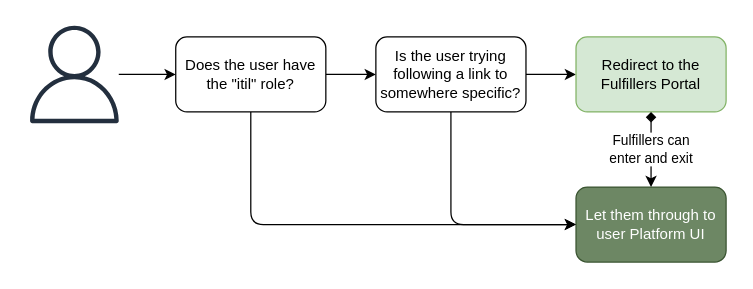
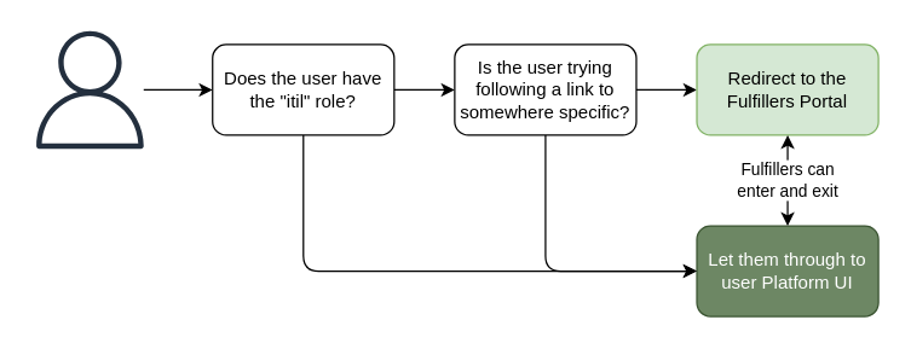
- <mxCell id="12" value="Fulfillers can &lt;br&gt;enter and exit" style="endArrow=diamond;startArrow=classic;html=1;entryX=0.5;entryY=1;entryDx=0;entryDy=0;exitX=0.5;exitY=0;exitDx=0;exitDy=0;" edge="1" parent="1" source="7" target="6"><mxGeometry width="50" height="50" relative="1" as="geometry"><mxPoint x="300" y="209" as="sourcePoint" /><mxPoint x="350" y="159" as="targetPoint" /></mxGeometry></mxCell>
+ <mxCell id="12" value="Fulfillers can &lt;br&gt;enter and exit" style="endArrow=classic;startArrow=classic;html=1;entryX=0.5;entryY=1;entryDx=0;entryDy=0;exitX=0.5;exitY=0;exitDx=0;exitDy=0;" edge="1" parent="1" source="7" target="6"><mxGeometry width="50" height="50" relative="1" as="geometry"><mxPoint x="300" y="209" as="sourcePoint" /><mxPoint x="350" y="159" as="targetPoint" /></mxGeometry></mxCell>
